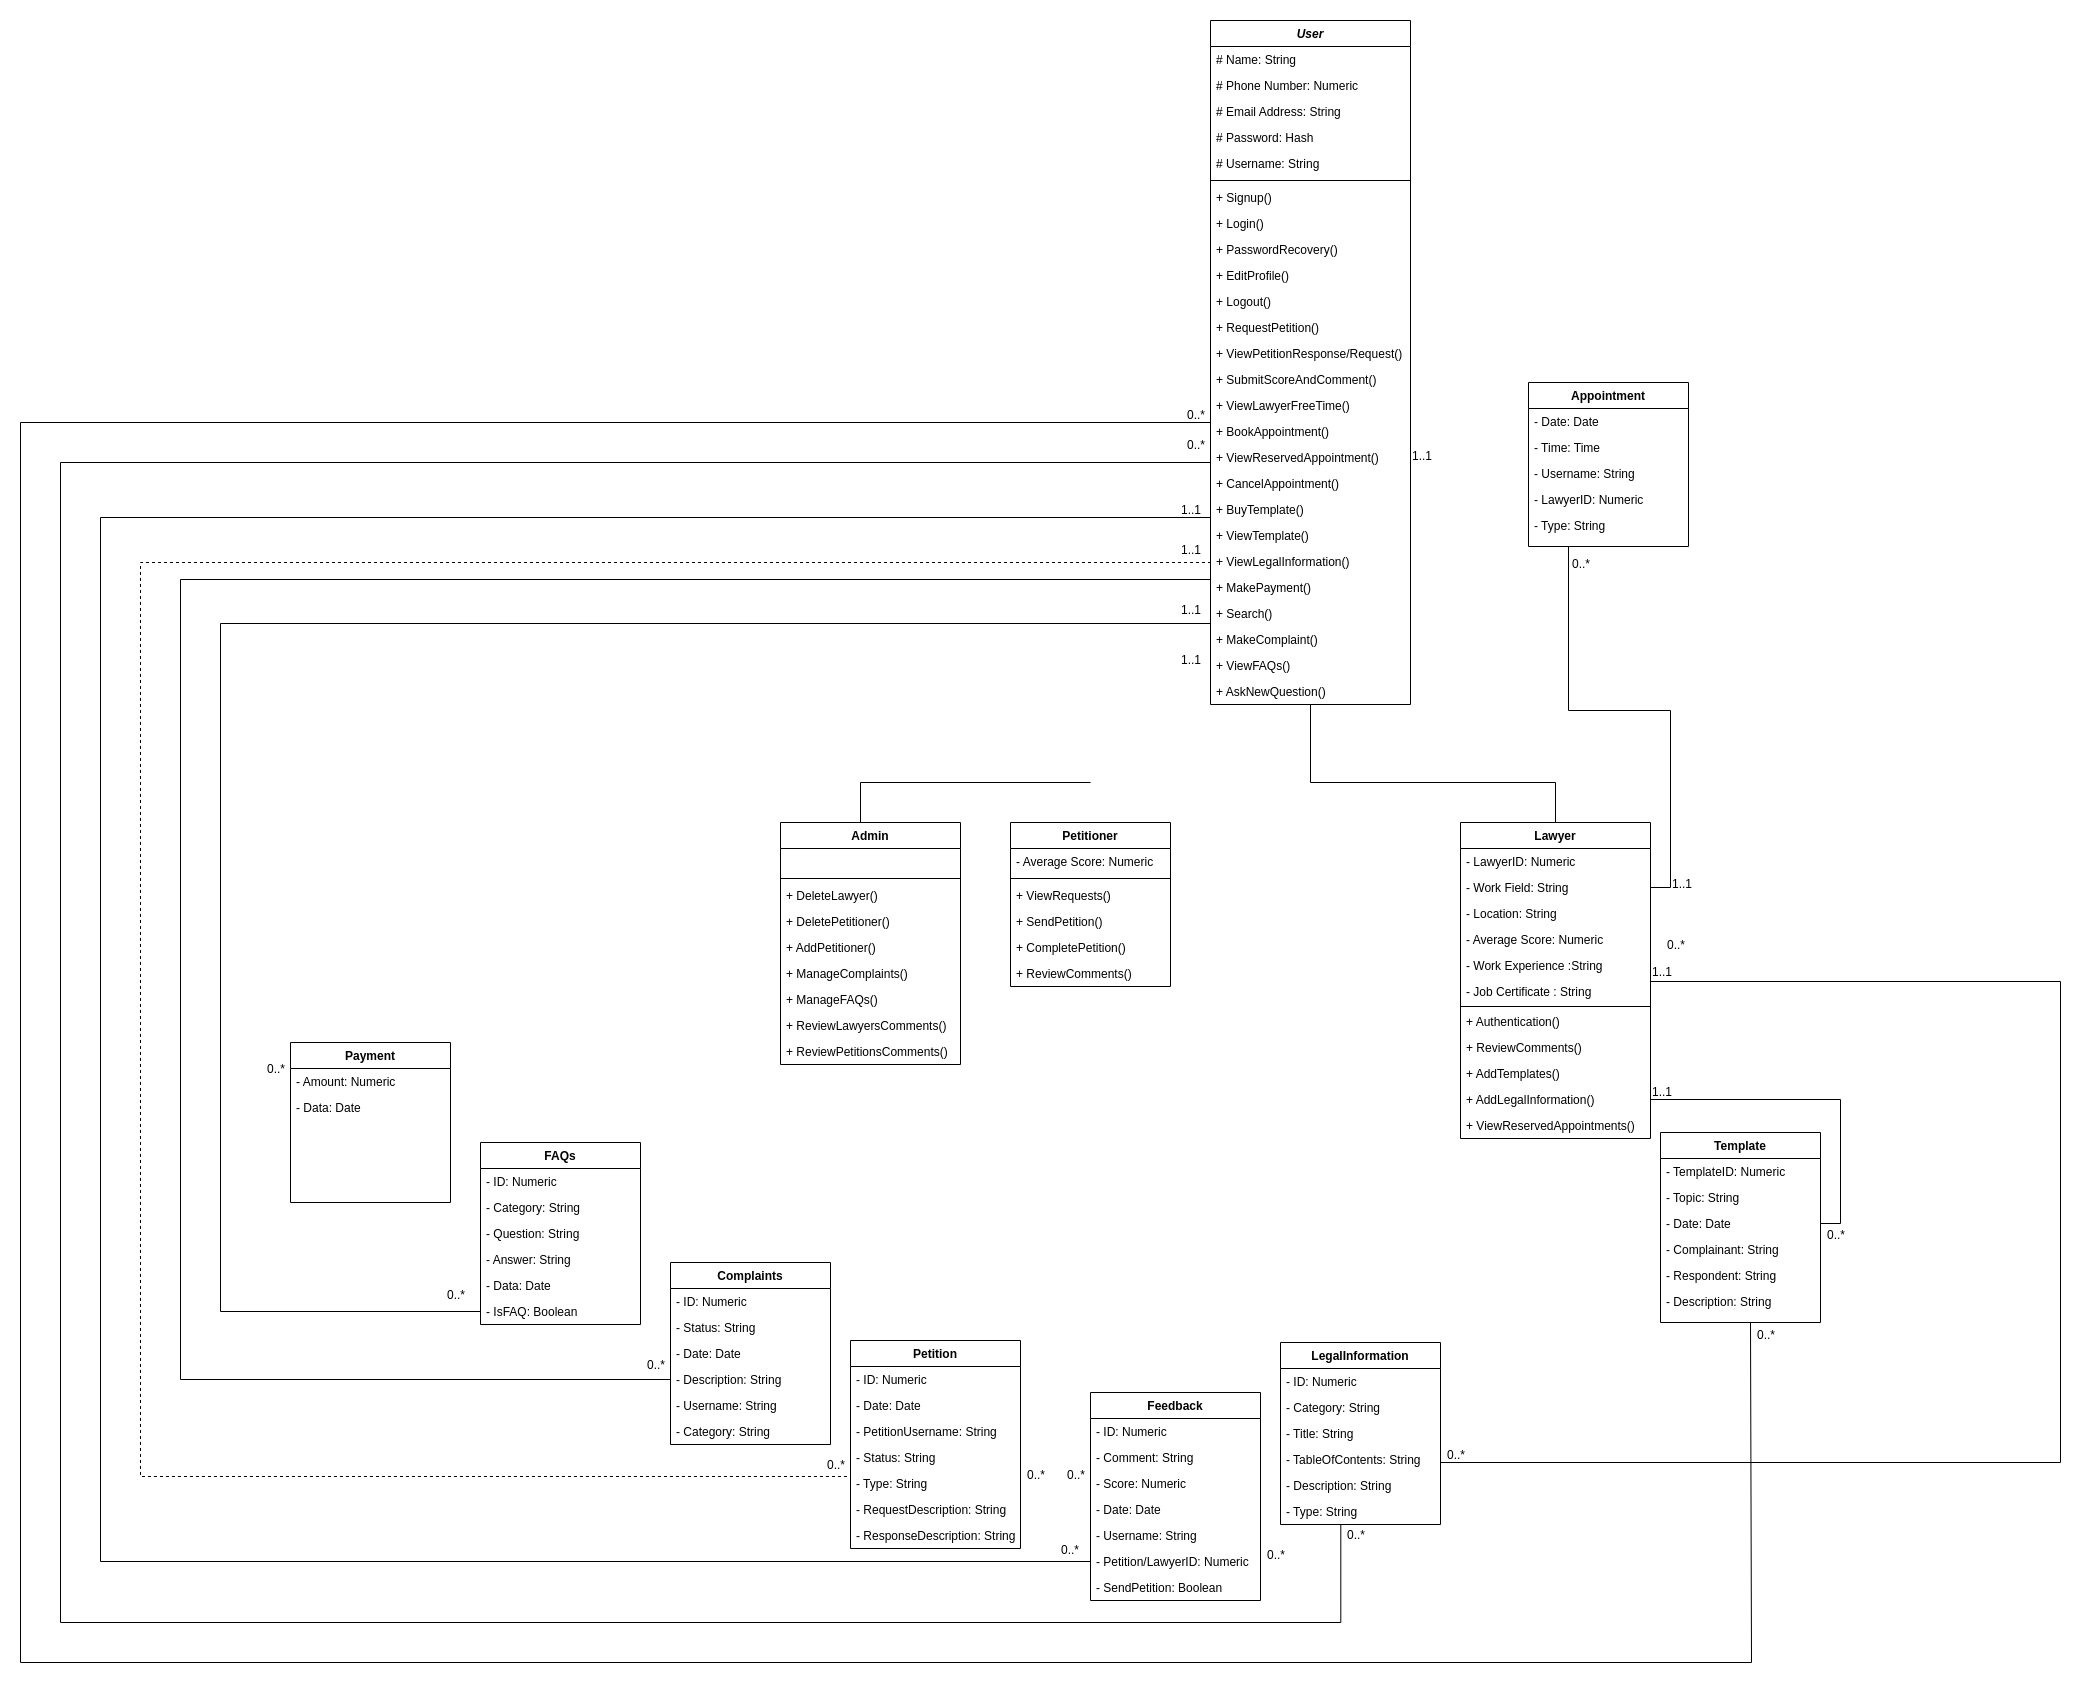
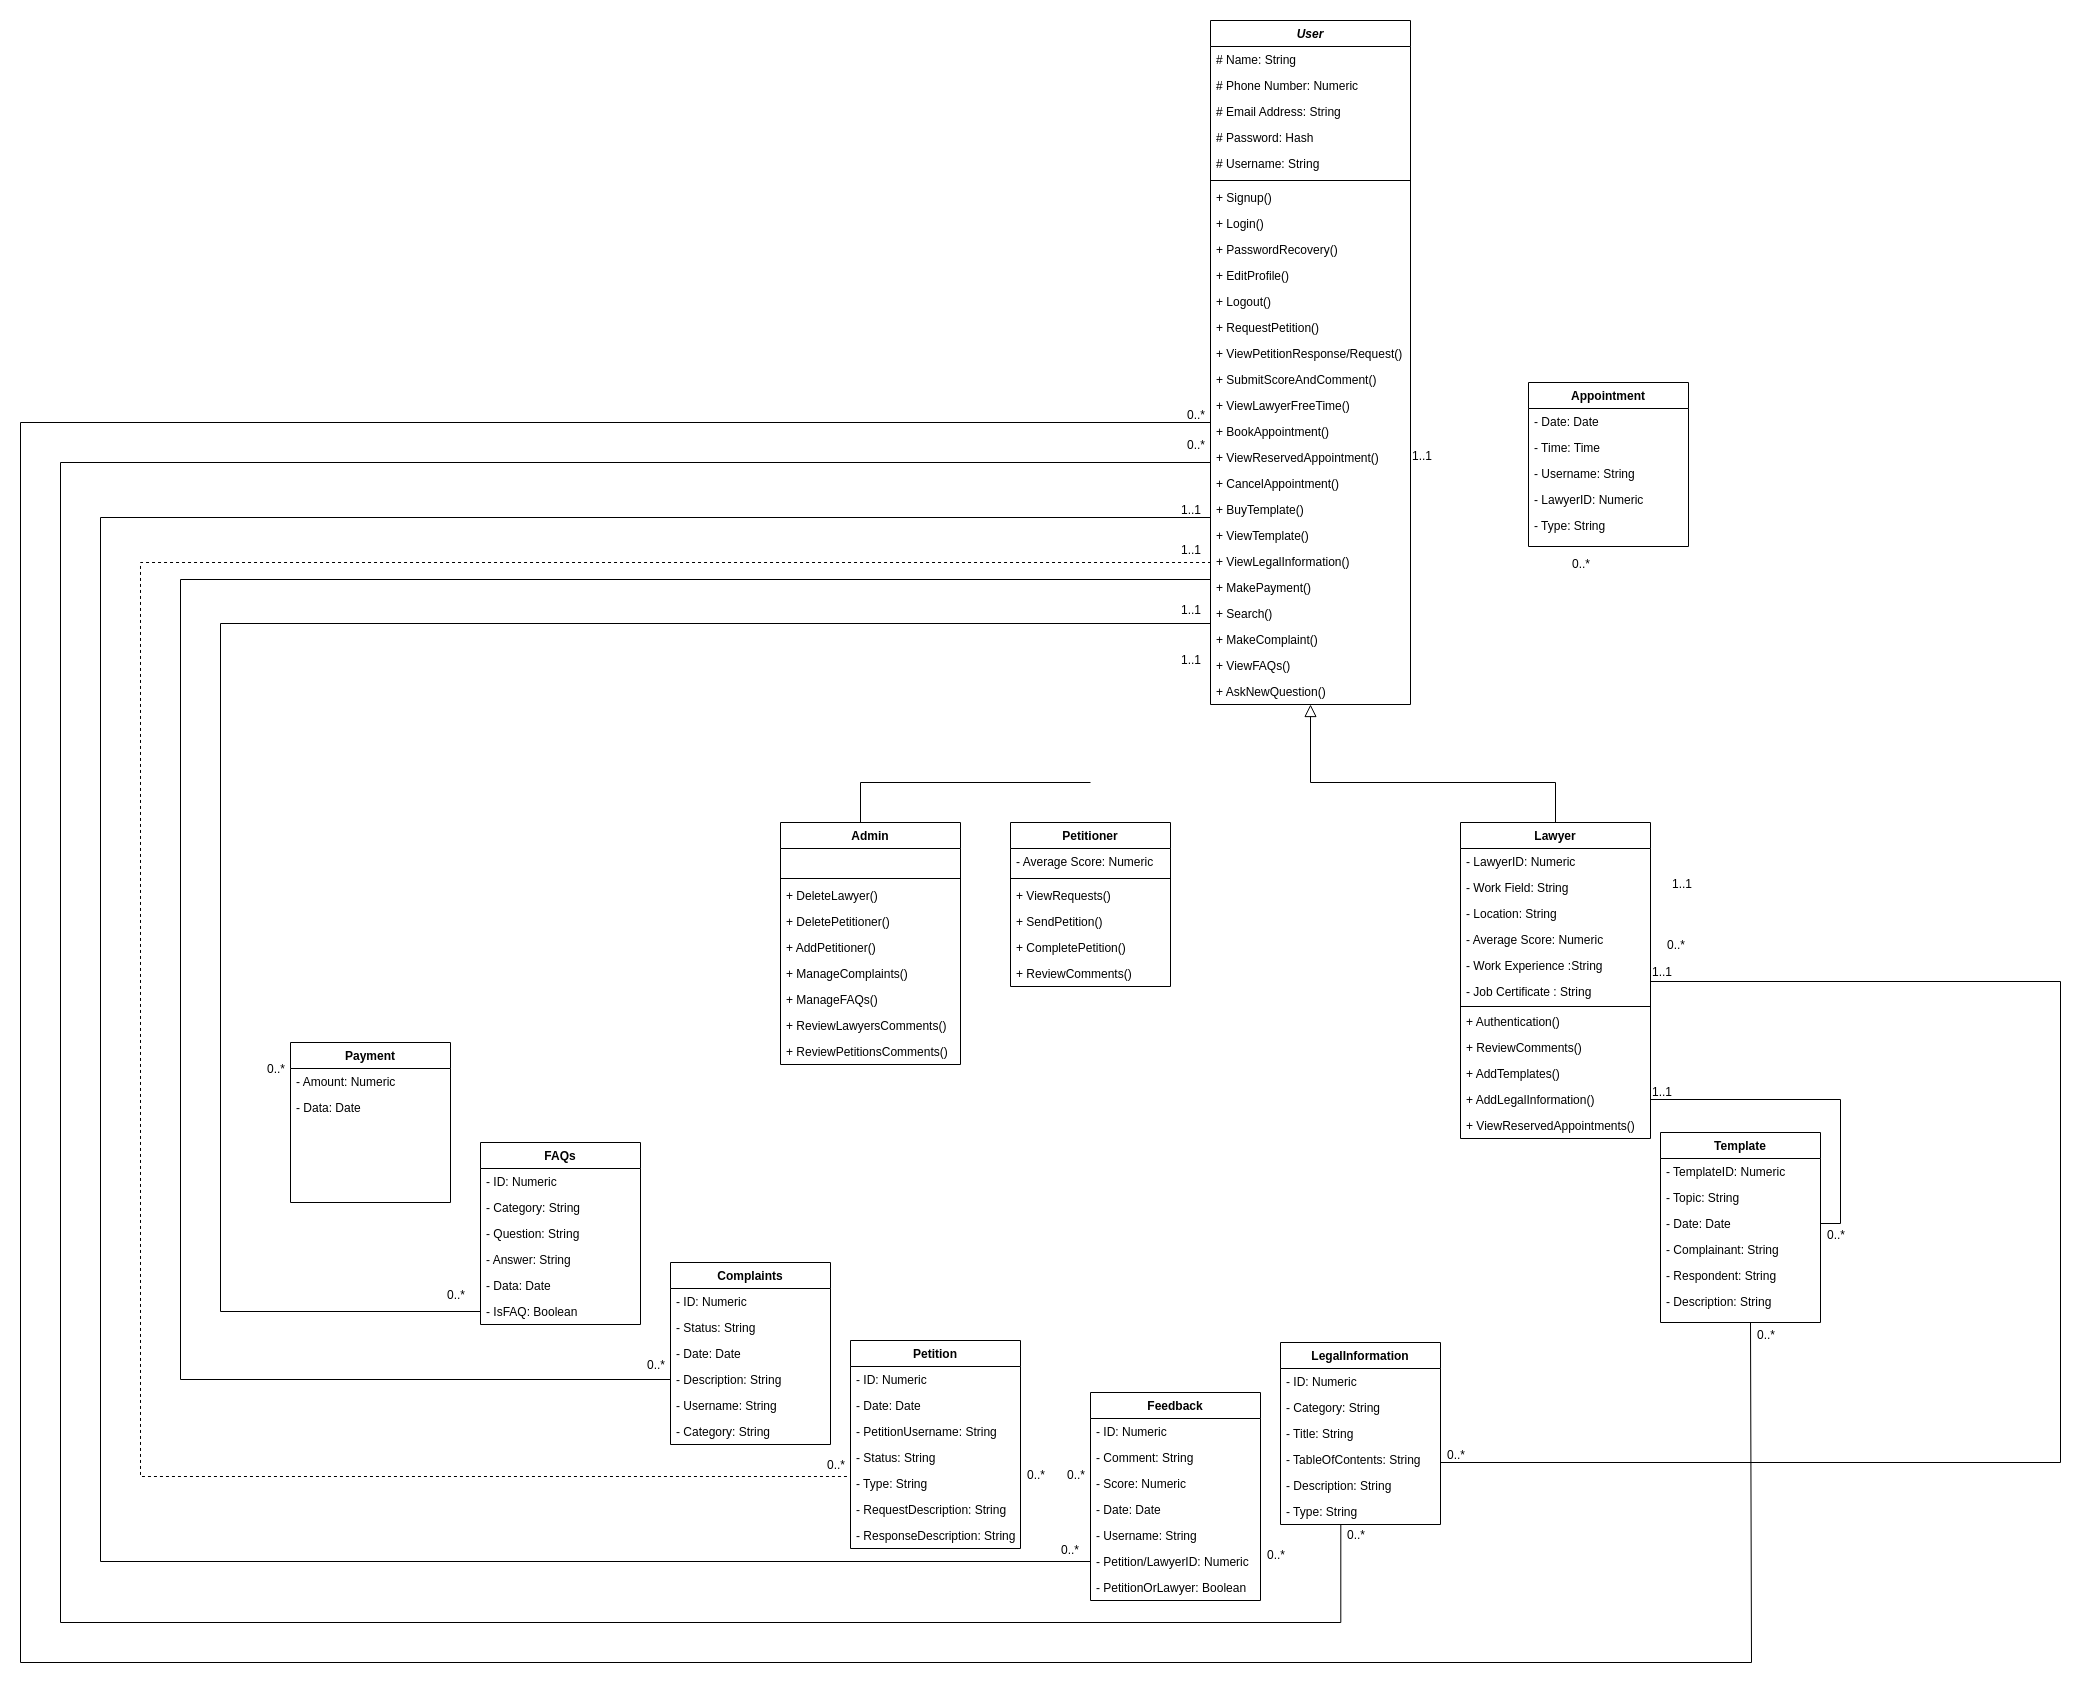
- <mxCell id="57" style="edgeStyle=orthogonalEdgeStyle;rounded=0;orthogonalLoop=1;jettySize=auto;html=1;exitX=1;exitY=0.5;exitDx=0;exitDy=0;entryX=0.25;entryY=1;entryDx=0;entryDy=0;endArrow=none;endFill=0;" edge="1" parent="1" source="38" target="50"><mxGeometry relative="1" as="geometry" /></mxCell>
- <mxCell id="49" value="" style="endArrow=none;endSize=10;endFill=0;shadow=0;strokeWidth=1;rounded=0;curved=0;edgeStyle=elbowEdgeStyle;elbow=vertical;" parent="1" source="36" target="2" edge="1"><mxGeometry width="160" relative="1" as="geometry"><mxPoint x="1230" y="635" as="sourcePoint" /><mxPoint x="1330" y="533" as="targetPoint" /><Array as="points"><mxPoint x="1430" y="782" /></Array></mxGeometry></mxCell>
+ <mxCell id="49" value="" style="endArrow=block;endSize=10;endFill=0;shadow=0;strokeWidth=1;rounded=0;curved=0;edgeStyle=elbowEdgeStyle;elbow=vertical;" parent="1" source="36" target="2" edge="1"><mxGeometry width="160" relative="1" as="geometry"><mxPoint x="1230" y="635" as="sourcePoint" /><mxPoint x="1330" y="533" as="targetPoint" /><Array as="points"><mxPoint x="1430" y="782" /></Array></mxGeometry></mxCell>
- <mxCell id="83" value="- SendPetition: Boolean" style="text;align=left;verticalAlign=top;spacingLeft=4;spacingRight=4;overflow=hidden;rotatable=0;points=[[0,0.5],[1,0.5]];portConstraint=eastwest;rounded=0;shadow=0;html=0;" vertex="1" parent="76"><mxGeometry y="182" width="170" height="26" as="geometry" /></mxCell>
+ <mxCell id="83" value="- PetitionOrLawyer: Boolean" style="text;align=left;verticalAlign=top;spacingLeft=4;spacingRight=4;overflow=hidden;rotatable=0;points=[[0,0.5],[1,0.5]];portConstraint=eastwest;rounded=0;shadow=0;html=0;" vertex="1" parent="76"><mxGeometry y="182" width="170" height="26" as="geometry" /></mxCell>
